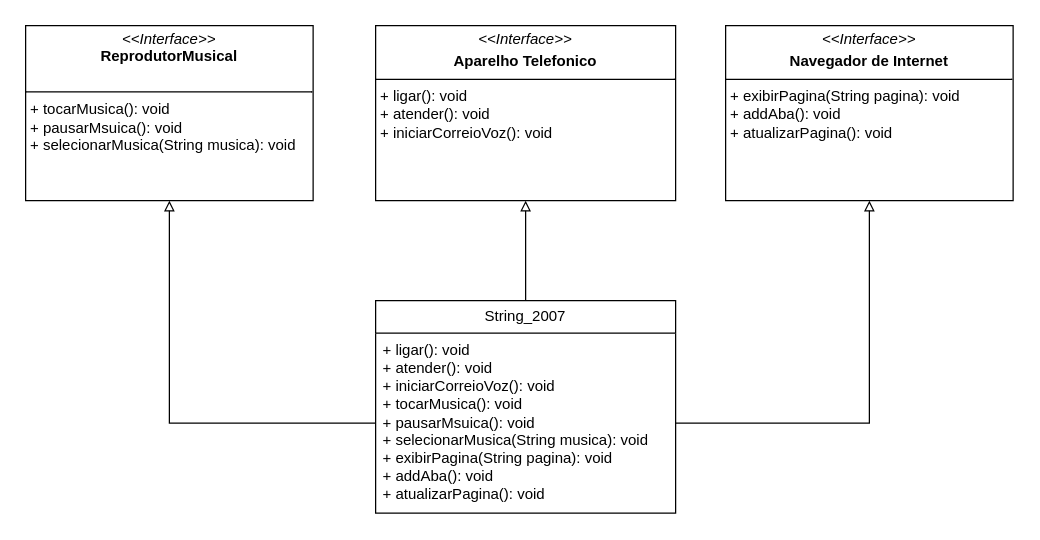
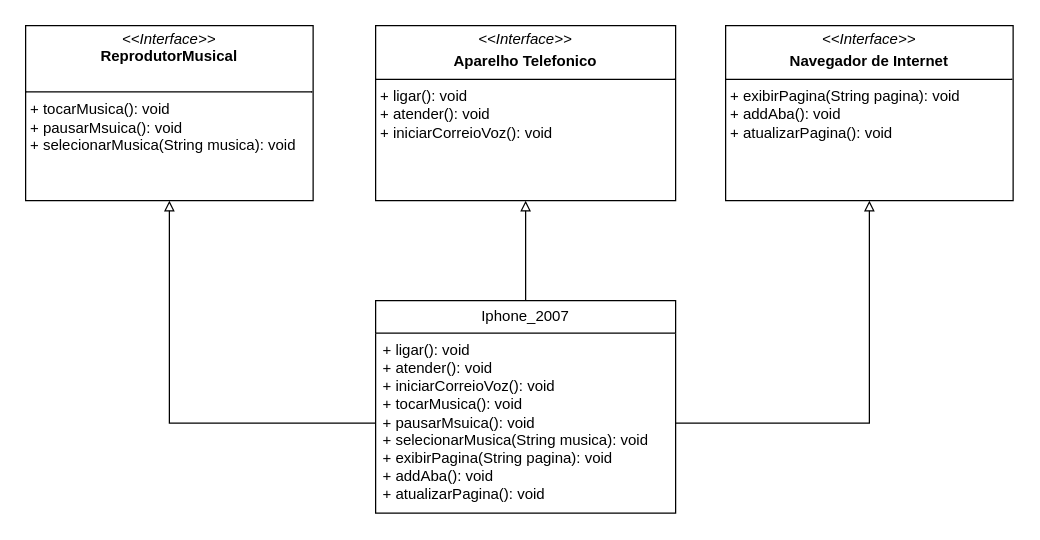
- <mxCell id="6" value="String_2007" style="swimlane;fontStyle=0;childLayout=stackLayout;horizontal=1;startSize=26;fillColor=none;horizontalStack=0;resizeParent=1;resizeParentMax=0;resizeLast=0;collapsible=1;marginBottom=0;whiteSpace=wrap;html=1;" vertex="1" parent="1"><mxGeometry x="300" y="240" width="240" height="170" as="geometry" /></mxCell>
+ <mxCell id="6" value="Iphone_2007" style="swimlane;fontStyle=0;childLayout=stackLayout;horizontal=1;startSize=26;fillColor=none;horizontalStack=0;resizeParent=1;resizeParentMax=0;resizeLast=0;collapsible=1;marginBottom=0;whiteSpace=wrap;html=1;" vertex="1" parent="1"><mxGeometry x="300" y="240" width="240" height="170" as="geometry" /></mxCell>
